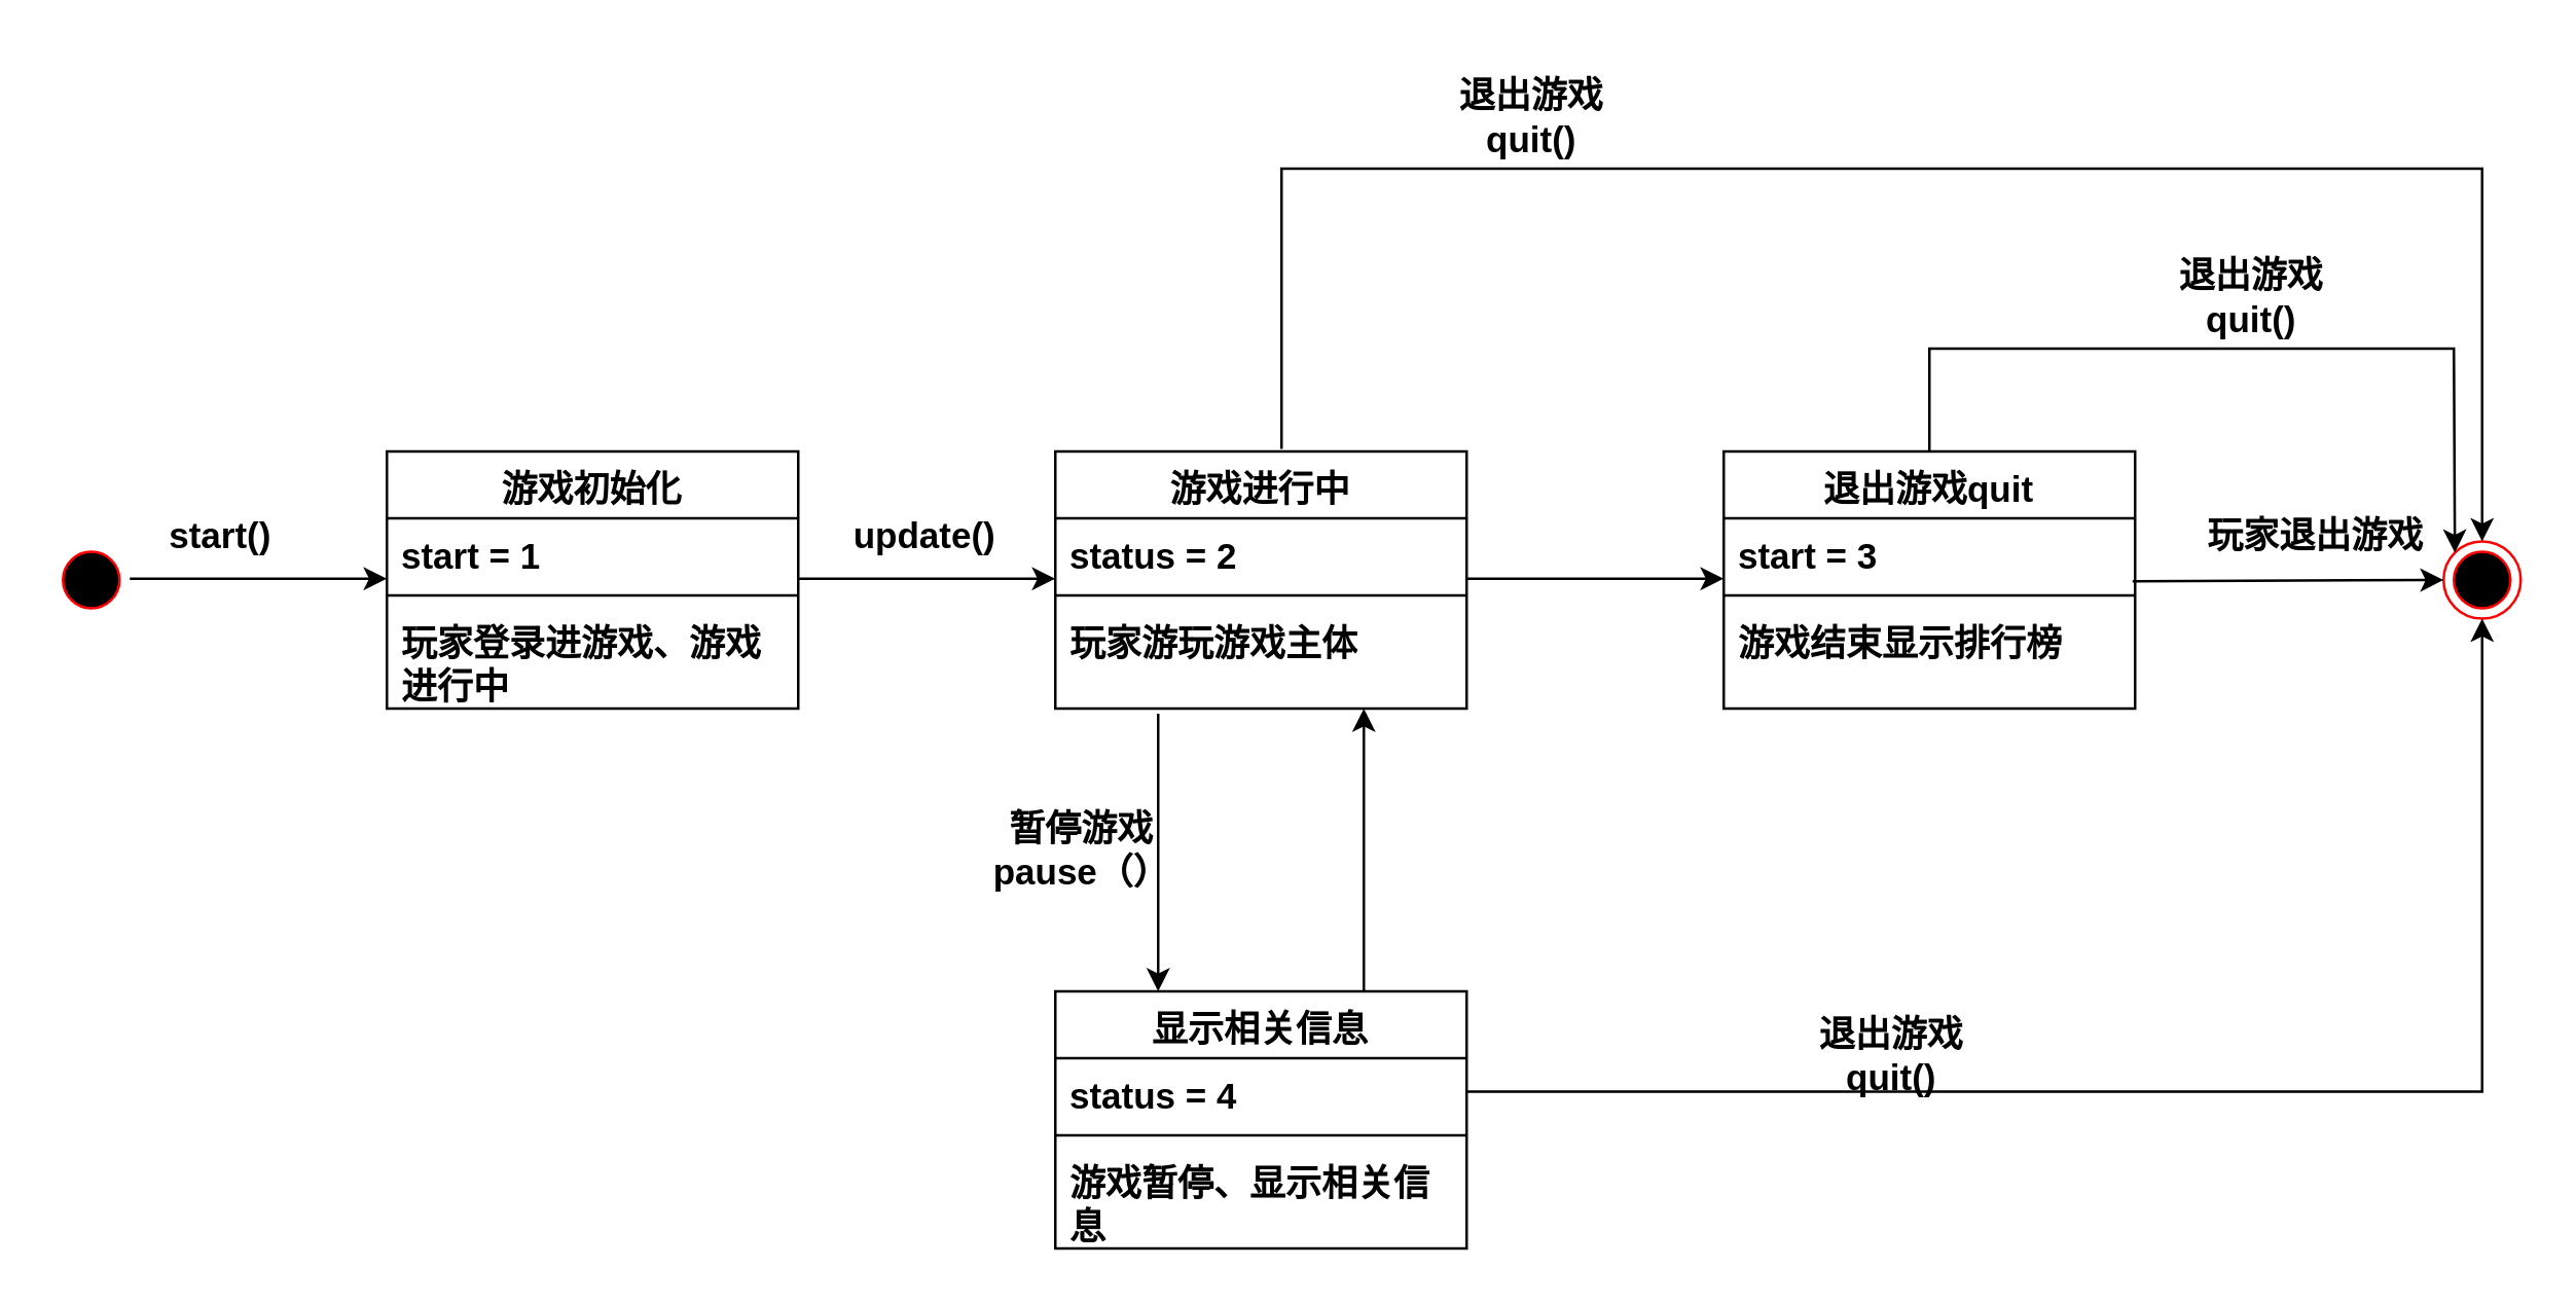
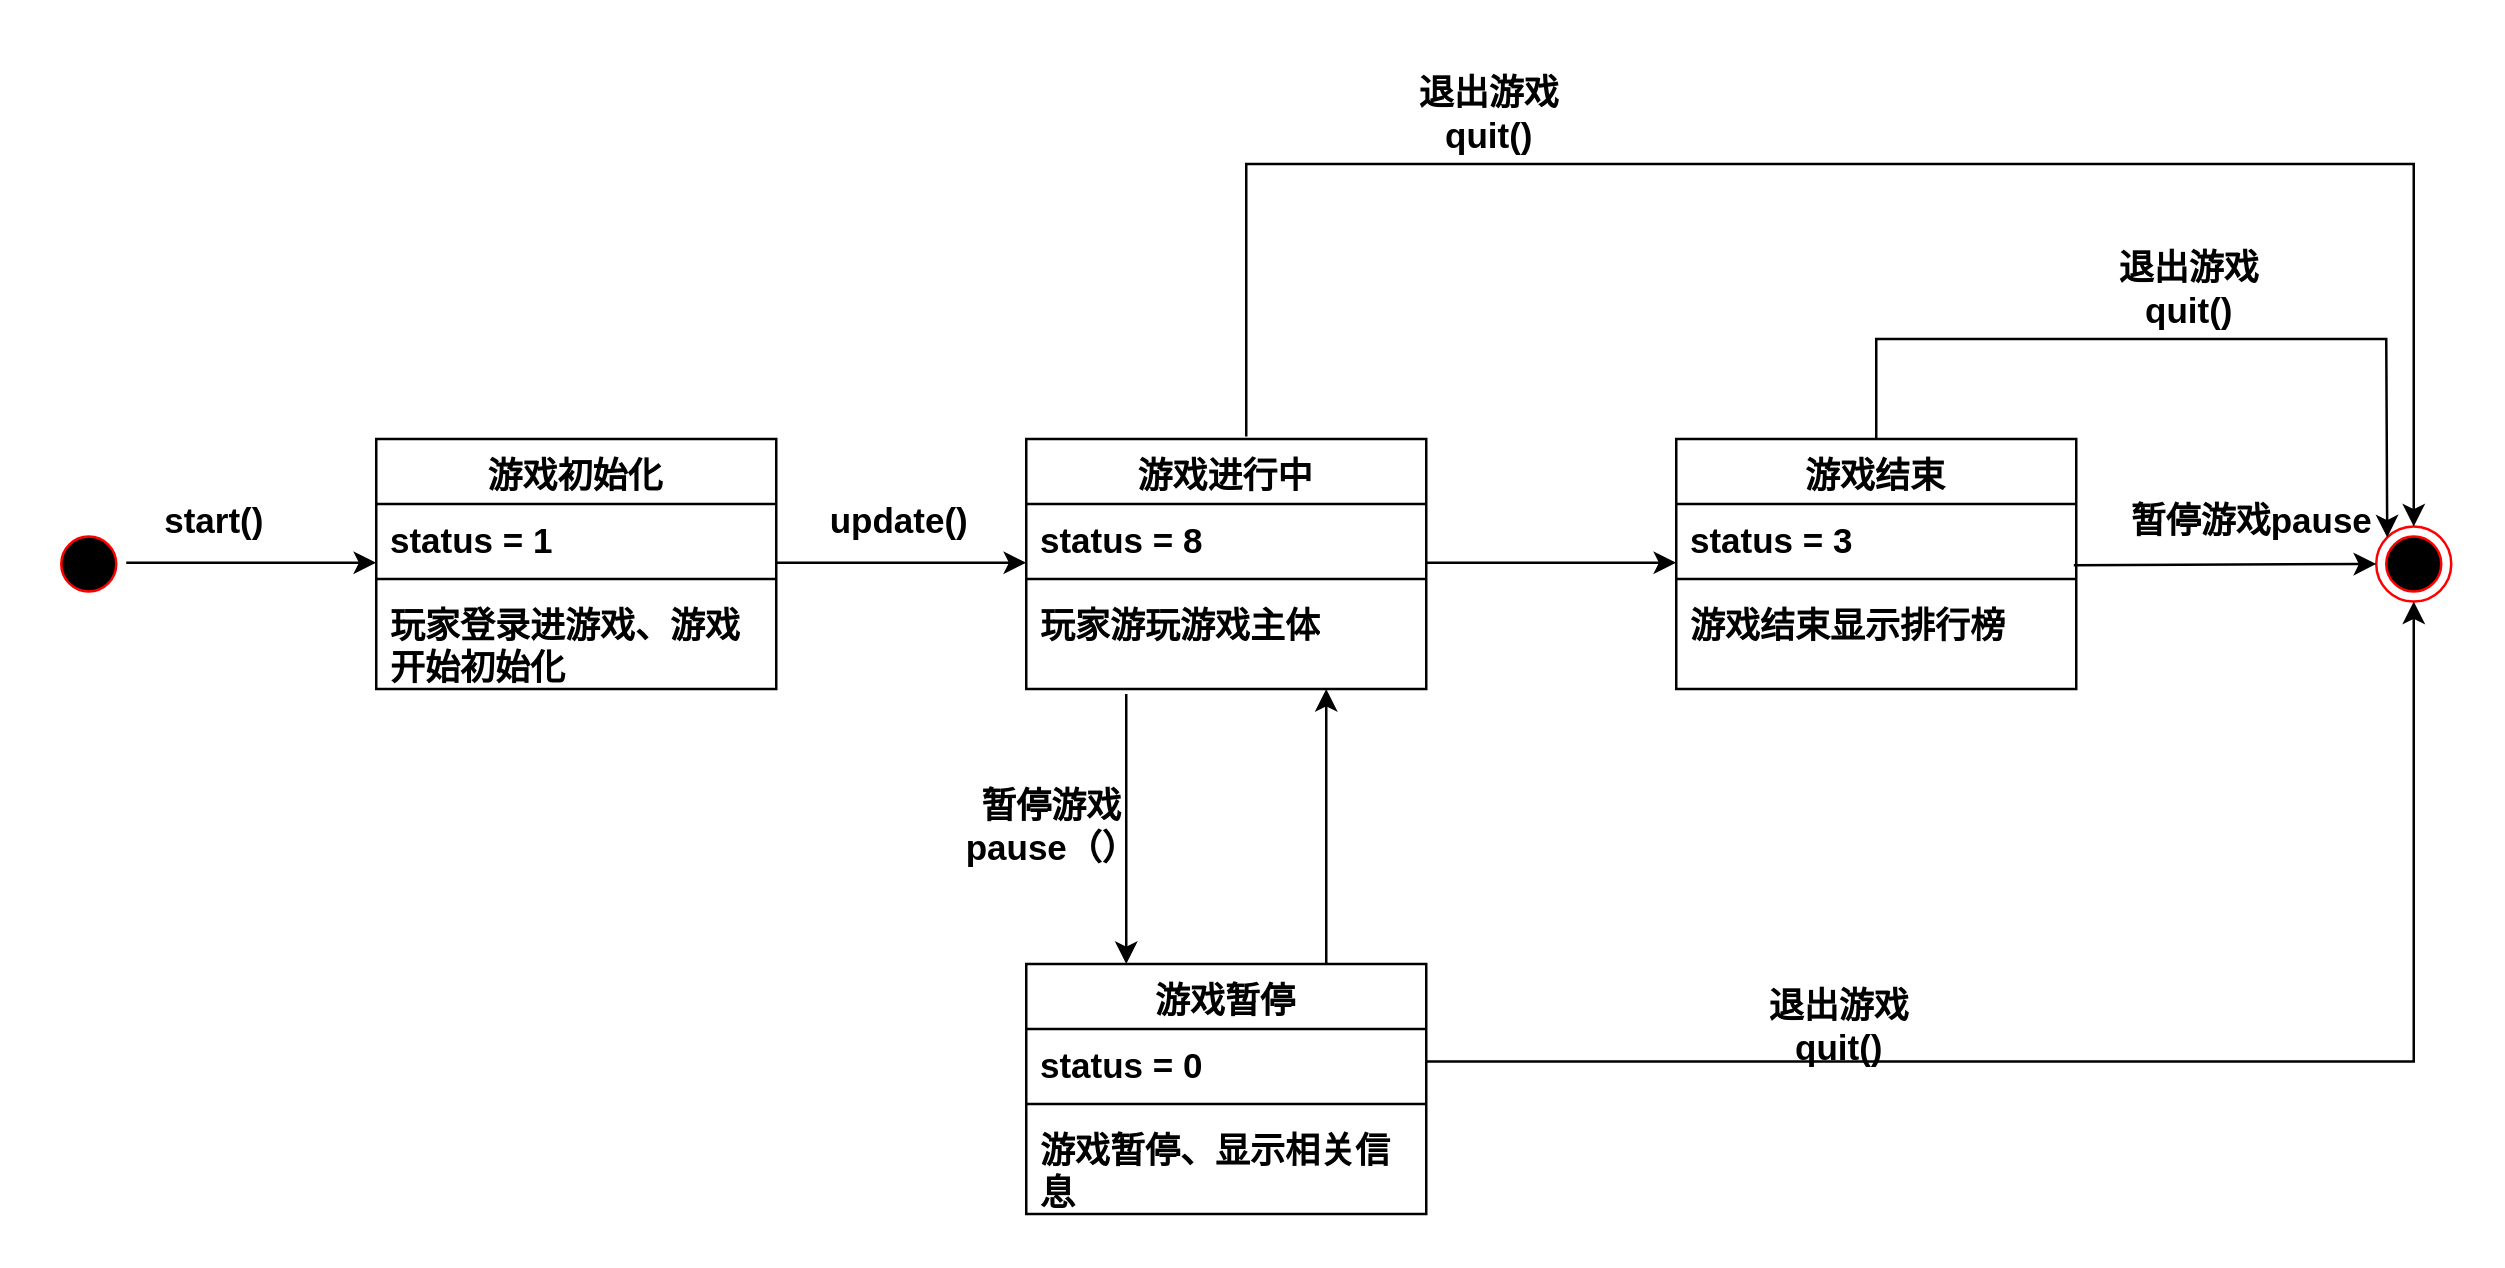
- <mxCell id="12" value="退出游戏quit" style="swimlane;fontStyle=1;align=center;verticalAlign=top;childLayout=stackLayout;horizontal=1;startSize=26;horizontalStack=0;resizeParent=1;resizeParentMax=0;resizeLast=0;collapsible=1;marginBottom=0;whiteSpace=wrap;html=1;fontSize=14;" vertex="1" parent="1"><mxGeometry x="670" y="175" width="160" height="100" as="geometry"><mxRectangle x="170" y="190" width="100" height="30" as="alternateBounds" /></mxGeometry></mxCell>
+ <mxCell id="12" value="游戏结束" style="swimlane;fontStyle=1;align=center;verticalAlign=top;childLayout=stackLayout;horizontal=1;startSize=26;horizontalStack=0;resizeParent=1;resizeParentMax=0;resizeLast=0;collapsible=1;marginBottom=0;whiteSpace=wrap;html=1;fontSize=14;" vertex="1" parent="1"><mxGeometry x="670" y="175" width="160" height="100" as="geometry"><mxRectangle x="170" y="190" width="100" height="30" as="alternateBounds" /></mxGeometry></mxCell>
- <mxCell id="25" value="玩家退出游戏" style="text;html=1;align=center;verticalAlign=middle;resizable=0;points=[];autosize=1;strokeColor=none;fillColor=none;fontSize=14;fontStyle=1" vertex="1" parent="1"><mxGeometry x="845" y="193" width="110" height="30" as="geometry" /></mxCell>
+ <mxCell id="25" value="暂停游戏pause" style="text;html=1;align=center;verticalAlign=middle;resizable=0;points=[];autosize=1;strokeColor=none;fillColor=none;fontSize=14;fontStyle=1" vertex="1" parent="1"><mxGeometry x="845" y="193" width="110" height="30" as="geometry" /></mxCell>
- <mxCell id="3" value="start = 1" style="text;strokeColor=none;fillColor=none;align=left;verticalAlign=top;spacingLeft=4;spacingRight=4;overflow=hidden;rotatable=0;points=[[0,0.5],[1,0.5]];portConstraint=eastwest;whiteSpace=wrap;html=1;fontSize=14;fontStyle=1" vertex="1" parent="2"><mxGeometry y="26" width="160" height="26" as="geometry" /></mxCell>
+ <mxCell id="3" value="status = 1" style="text;strokeColor=none;fillColor=none;align=left;verticalAlign=top;spacingLeft=4;spacingRight=4;overflow=hidden;rotatable=0;points=[[0,0.5],[1,0.5]];portConstraint=eastwest;whiteSpace=wrap;html=1;fontSize=14;fontStyle=1" vertex="1" parent="2"><mxGeometry y="26" width="160" height="26" as="geometry" /></mxCell>
- <mxCell id="9" value="status = 2" style="text;strokeColor=none;fillColor=none;align=left;verticalAlign=top;spacingLeft=4;spacingRight=4;overflow=hidden;rotatable=0;points=[[0,0.5],[1,0.5]];portConstraint=eastwest;whiteSpace=wrap;html=1;fontSize=14;fontStyle=1" vertex="1" parent="8"><mxGeometry y="26" width="160" height="26" as="geometry" /></mxCell>
+ <mxCell id="9" value="status = 8" style="text;strokeColor=none;fillColor=none;align=left;verticalAlign=top;spacingLeft=4;spacingRight=4;overflow=hidden;rotatable=0;points=[[0,0.5],[1,0.5]];portConstraint=eastwest;whiteSpace=wrap;html=1;fontSize=14;fontStyle=1" vertex="1" parent="8"><mxGeometry y="26" width="160" height="26" as="geometry" /></mxCell>
- <mxCell id="13" value="start = 3" style="text;strokeColor=none;fillColor=none;align=left;verticalAlign=top;spacingLeft=4;spacingRight=4;overflow=hidden;rotatable=0;points=[[0,0.5],[1,0.5]];portConstraint=eastwest;whiteSpace=wrap;html=1;fontSize=14;fontStyle=1" vertex="1" parent="12"><mxGeometry y="26" width="160" height="26" as="geometry" /></mxCell>
+ <mxCell id="13" value="status = 3" style="text;strokeColor=none;fillColor=none;align=left;verticalAlign=top;spacingLeft=4;spacingRight=4;overflow=hidden;rotatable=0;points=[[0,0.5],[1,0.5]];portConstraint=eastwest;whiteSpace=wrap;html=1;fontSize=14;fontStyle=1" vertex="1" parent="12"><mxGeometry y="26" width="160" height="26" as="geometry" /></mxCell>
- <mxCell id="5" value="玩家登录进游戏、游戏进行中" style="text;strokeColor=none;fillColor=none;align=left;verticalAlign=top;spacingLeft=4;spacingRight=4;overflow=hidden;rotatable=0;points=[[0,0.5],[1,0.5]];portConstraint=eastwest;whiteSpace=wrap;html=1;fontSize=14;fontStyle=1" vertex="1" parent="2"><mxGeometry y="60" width="160" height="40" as="geometry" /></mxCell>
+ <mxCell id="5" value="玩家登录进游戏、游戏开始初始化" style="text;strokeColor=none;fillColor=none;align=left;verticalAlign=top;spacingLeft=4;spacingRight=4;overflow=hidden;rotatable=0;points=[[0,0.5],[1,0.5]];portConstraint=eastwest;whiteSpace=wrap;html=1;fontSize=14;fontStyle=1" vertex="1" parent="2"><mxGeometry y="60" width="160" height="40" as="geometry" /></mxCell>
- <mxCell id="19" value="显示相关信息" style="swimlane;fontStyle=1;align=center;verticalAlign=top;childLayout=stackLayout;horizontal=1;startSize=26;horizontalStack=0;resizeParent=1;resizeParentMax=0;resizeLast=0;collapsible=1;marginBottom=0;whiteSpace=wrap;html=1;fontSize=14;" vertex="1" parent="1"><mxGeometry x="410" y="385" width="160" height="100" as="geometry"><mxRectangle x="170" y="190" width="100" height="30" as="alternateBounds" /></mxGeometry></mxCell>
+ <mxCell id="19" value="游戏暂停" style="swimlane;fontStyle=1;align=center;verticalAlign=top;childLayout=stackLayout;horizontal=1;startSize=26;horizontalStack=0;resizeParent=1;resizeParentMax=0;resizeLast=0;collapsible=1;marginBottom=0;whiteSpace=wrap;html=1;fontSize=14;" vertex="1" parent="1"><mxGeometry x="410" y="385" width="160" height="100" as="geometry"><mxRectangle x="170" y="190" width="100" height="30" as="alternateBounds" /></mxGeometry></mxCell>
- <mxCell id="20" value="status = 4" style="text;strokeColor=none;fillColor=none;align=left;verticalAlign=top;spacingLeft=4;spacingRight=4;overflow=hidden;rotatable=0;points=[[0,0.5],[1,0.5]];portConstraint=eastwest;whiteSpace=wrap;html=1;fontSize=14;fontStyle=1" vertex="1" parent="19"><mxGeometry y="26" width="160" height="26" as="geometry" /></mxCell>
+ <mxCell id="20" value="status = 0" style="text;strokeColor=none;fillColor=none;align=left;verticalAlign=top;spacingLeft=4;spacingRight=4;overflow=hidden;rotatable=0;points=[[0,0.5],[1,0.5]];portConstraint=eastwest;whiteSpace=wrap;html=1;fontSize=14;fontStyle=1" vertex="1" parent="19"><mxGeometry y="26" width="160" height="26" as="geometry" /></mxCell>
